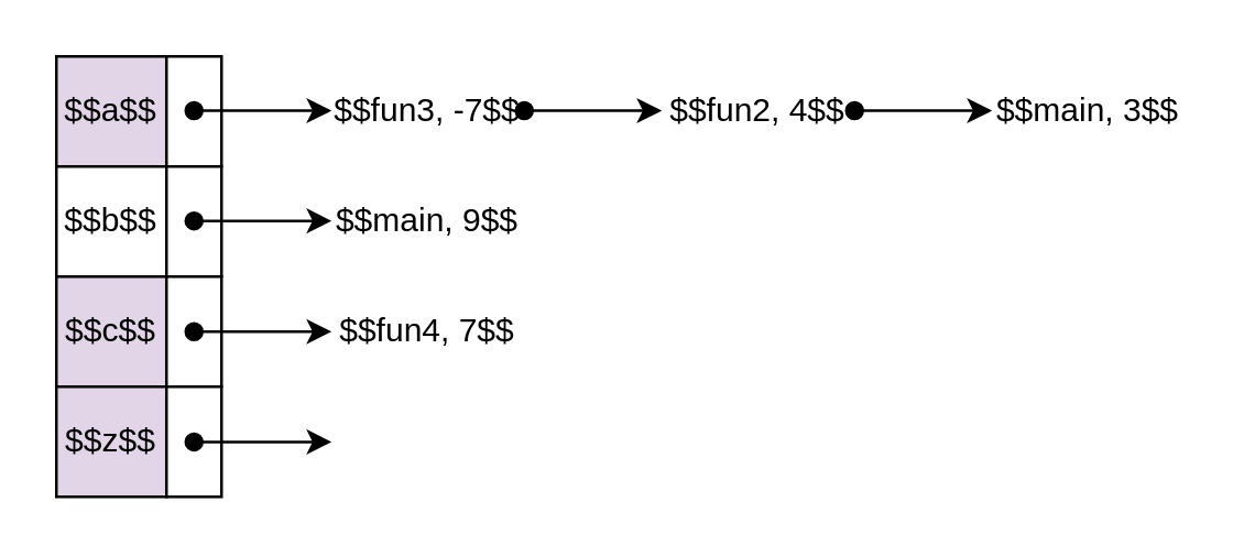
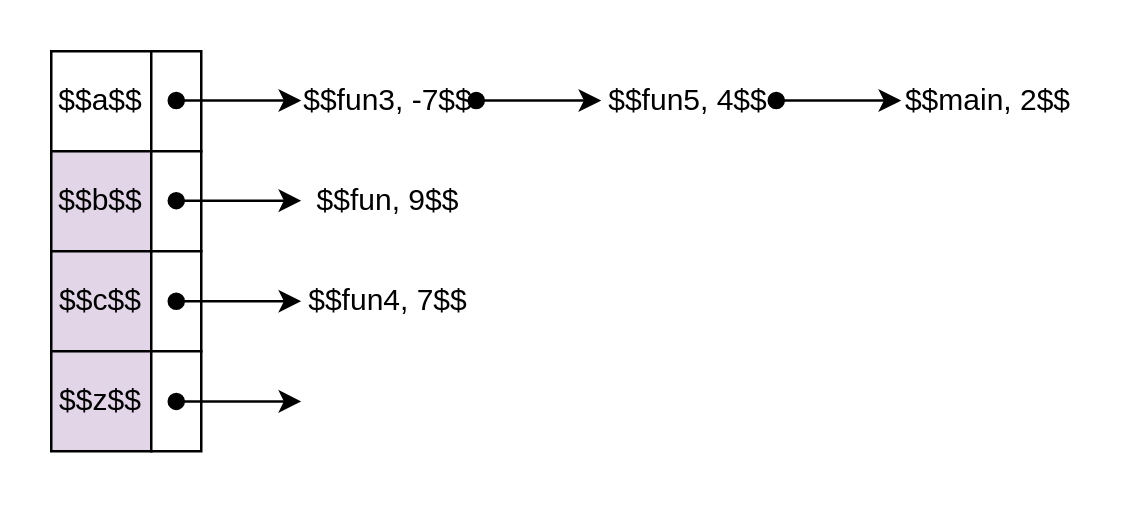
- <mxCell id="2" value="$$a$$" style="rounded=0;whiteSpace=wrap;html=1;fillColor=#e1d5e7;" parent="1" vertex="1"><mxGeometry x="20" y="20" width="40" height="40" as="geometry" /></mxCell>
+ <mxCell id="2" value="$$a$$" style="rounded=0;whiteSpace=wrap;html=1;fillColor=#FFFFFF;" parent="1" vertex="1"><mxGeometry x="20" y="20" width="40" height="40" as="geometry" /></mxCell>
- <mxCell id="16" value="$$fun2, 4$$" style="text;html=1;strokeColor=none;fillColor=none;align=center;verticalAlign=middle;whiteSpace=wrap;rounded=0;" parent="1" vertex="1"><mxGeometry x="240" y="20" width="70" height="40" as="geometry" /></mxCell>
+ <mxCell id="16" value="$$fun5, 4$$" style="text;html=1;strokeColor=none;fillColor=none;align=center;verticalAlign=middle;whiteSpace=wrap;rounded=0;" parent="1" vertex="1"><mxGeometry x="240" y="20" width="70" height="40" as="geometry" /></mxCell>
- <mxCell id="14" value="$$main, 3$$" style="text;html=1;strokeColor=none;fillColor=none;align=center;verticalAlign=middle;whiteSpace=wrap;rounded=0;" parent="1" vertex="1"><mxGeometry x="360" y="20" width="70" height="40" as="geometry" /></mxCell>
+ <mxCell id="14" value="$$main, 2$$" style="text;html=1;strokeColor=none;fillColor=none;align=center;verticalAlign=middle;whiteSpace=wrap;rounded=0;" parent="1" vertex="1"><mxGeometry x="360" y="20" width="70" height="40" as="geometry" /></mxCell>
- <mxCell id="3" value="$$b$$" style="rounded=0;whiteSpace=wrap;html=1;fillColor=#FFFFFF;" parent="1" vertex="1"><mxGeometry x="20" y="60" width="40" height="40" as="geometry" /></mxCell>
+ <mxCell id="3" value="$$b$$" style="rounded=0;whiteSpace=wrap;html=1;fillColor=#e1d5e7;" parent="1" vertex="1"><mxGeometry x="20" y="60" width="40" height="40" as="geometry" /></mxCell>
- <mxCell id="19" value="$$main, 9$$" style="text;html=1;strokeColor=none;fillColor=none;align=center;verticalAlign=middle;whiteSpace=wrap;rounded=0;" parent="1" vertex="1"><mxGeometry x="120" y="60" width="70" height="40" as="geometry" /></mxCell>
+ <mxCell id="19" value="$$fun, 9$$" style="text;html=1;strokeColor=none;fillColor=none;align=center;verticalAlign=middle;whiteSpace=wrap;rounded=0;" parent="1" vertex="1"><mxGeometry x="120" y="60" width="70" height="40" as="geometry" /></mxCell>
